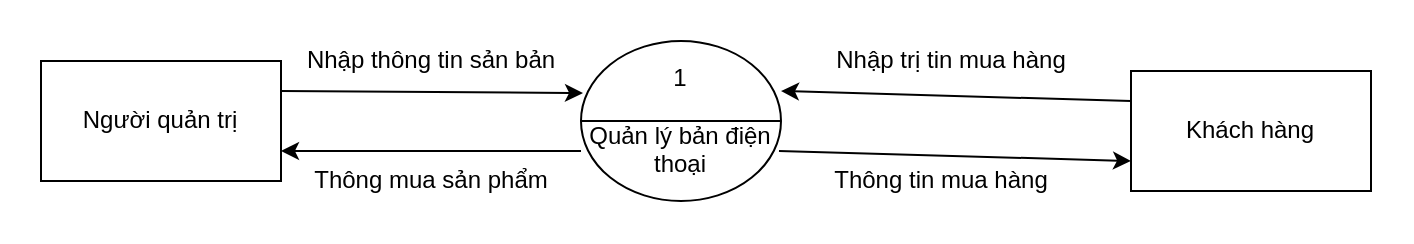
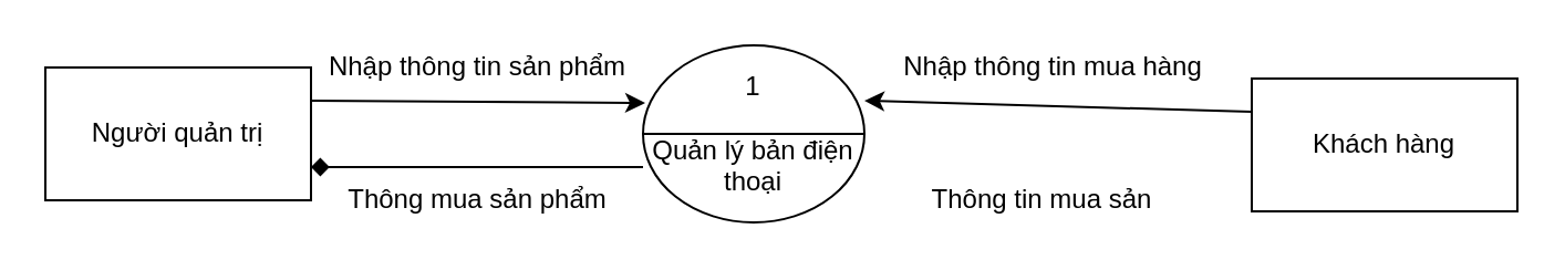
- <mxCell id="6" value="Nhập thông tin sản bản" style="text;html=1;align=center;verticalAlign=middle;resizable=0;points=[];autosize=1;" vertex="1" parent="1"><mxGeometry x="140" y="20" width="150" height="20" as="geometry" /></mxCell>
+ <mxCell id="6" value="Nhập thông tin sản phẩm" style="text;html=1;align=center;verticalAlign=middle;resizable=0;points=[];autosize=1;" vertex="1" parent="1"><mxGeometry x="140" y="20" width="150" height="20" as="geometry" /></mxCell>
- <mxCell id="10" value="Nhập trị tin mua hàng" style="text;html=1;align=center;verticalAlign=middle;resizable=0;points=[];autosize=1;" vertex="1" parent="1"><mxGeometry x="400" y="20" width="150" height="20" as="geometry" /></mxCell>
+ <mxCell id="10" value="Nhập thông tin mua hàng" style="text;html=1;align=center;verticalAlign=middle;resizable=0;points=[];autosize=1;" vertex="1" parent="1"><mxGeometry x="400" y="20" width="150" height="20" as="geometry" /></mxCell>
- <mxCell id="7" value="" style="endArrow=classic;html=1;entryX=1;entryY=0.75;entryDx=0;entryDy=0;exitX=0;exitY=0.688;exitDx=0;exitDy=0;exitPerimeter=0;" edge="1" parent="1" source="2" target="3"><mxGeometry width="50" height="50" relative="1" as="geometry"><mxPoint x="240" y="200" as="sourcePoint" /><mxPoint x="290" y="150" as="targetPoint" /></mxGeometry></mxCell>
+ <mxCell id="7" value="" style="endArrow=diamond;html=1;entryX=1;entryY=0.75;entryDx=0;entryDy=0;exitX=0;exitY=0.688;exitDx=0;exitDy=0;exitPerimeter=0;" edge="1" parent="1" source="2" target="3"><mxGeometry width="50" height="50" relative="1" as="geometry"><mxPoint x="240" y="200" as="sourcePoint" /><mxPoint x="290" y="150" as="targetPoint" /></mxGeometry></mxCell>
- <mxCell id="11" value="" style="endArrow=classic;html=1;exitX=0.99;exitY=0.688;exitDx=0;exitDy=0;exitPerimeter=0;entryX=0;entryY=0.75;entryDx=0;entryDy=0;" edge="1" parent="1" source="2" target="4"><mxGeometry width="50" height="50" relative="1" as="geometry"><mxPoint x="440" y="170" as="sourcePoint" /><mxPoint x="490" y="120" as="targetPoint" /></mxGeometry></mxCell>
- <mxCell id="12" value="Thông tin mua hàng" style="text;html=1;align=center;verticalAlign=middle;resizable=0;points=[];autosize=1;" vertex="1" parent="1"><mxGeometry x="410" y="80" width="120" height="20" as="geometry" /></mxCell>
+ <mxCell id="12" value="Thông tin mua sản" style="text;html=1;align=center;verticalAlign=middle;resizable=0;points=[];autosize=1;" vertex="1" parent="1"><mxGeometry x="410" y="80" width="120" height="20" as="geometry" /></mxCell>
